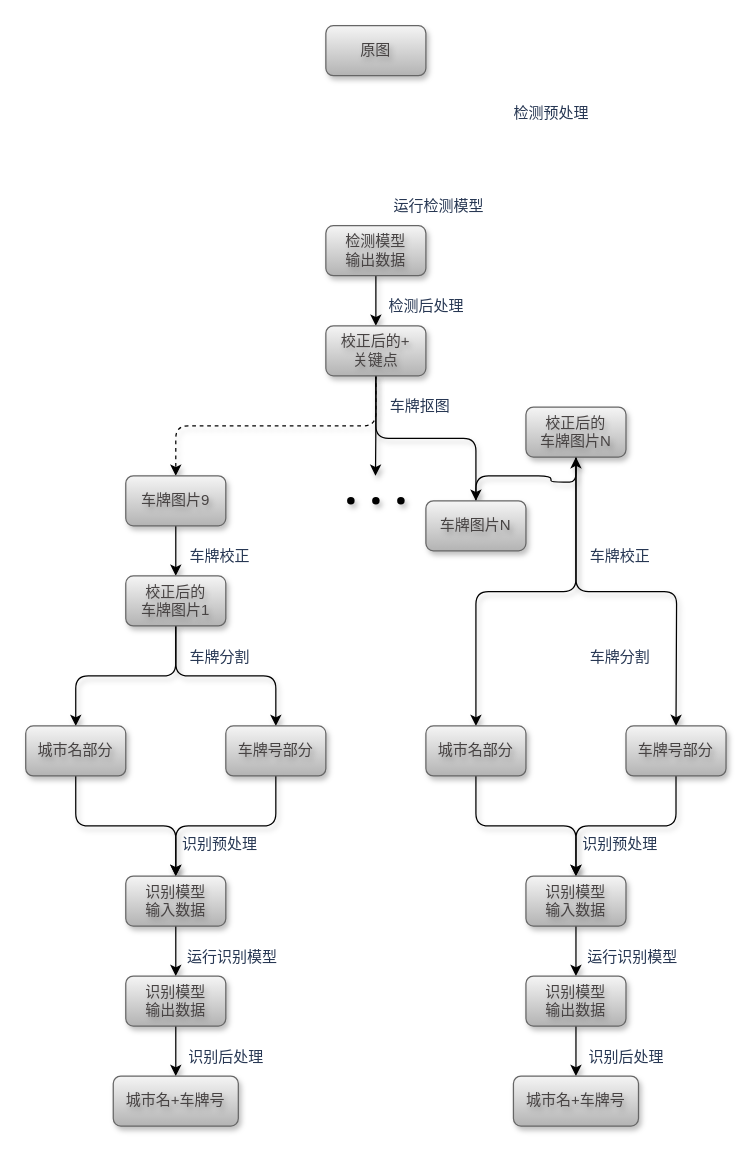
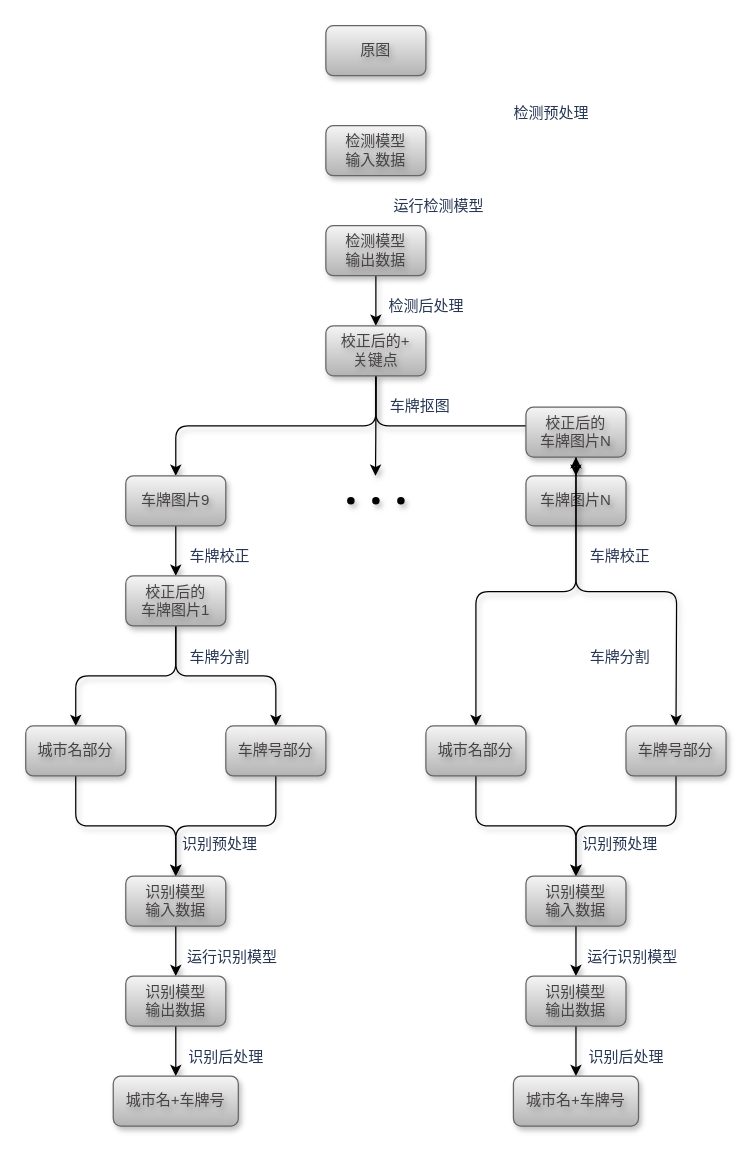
+ <mxCell id="3" value="检测模型&lt;div&gt;输入数据&lt;/div&gt;" style="rounded=1;whiteSpace=wrap;html=1;shadow=1;fillColor=#f5f5f5;gradientColor=#b3b3b3;strokeColor=#666666;labelBackgroundColor=none;textShadow=1;fontColor=#474343;" vertex="1" parent="1"><mxGeometry x="260" y="100" width="80" height="40" as="geometry" /></mxCell>
- <mxCell id="7" style="edgeStyle=orthogonalEdgeStyle;rounded=1;orthogonalLoop=1;jettySize=auto;html=1;exitX=0.5;exitY=1;exitDx=0;exitDy=0;entryX=0.5;entryY=0;entryDx=0;entryDy=0;shadow=1;dashed=1;" edge="1" parent="1" source="9" target="14"><mxGeometry relative="1" as="geometry" /></mxCell>
+ <mxCell id="7" style="edgeStyle=orthogonalEdgeStyle;rounded=1;orthogonalLoop=1;jettySize=auto;html=1;exitX=0.5;exitY=1;exitDx=0;exitDy=0;entryX=0.5;entryY=0;entryDx=0;entryDy=0;shadow=1;" edge="1" parent="1" source="9" target="14"><mxGeometry relative="1" as="geometry" /></mxCell>
- <mxCell id="16" value="车牌图片N" style="rounded=1;whiteSpace=wrap;html=1;shadow=1;fillColor=#f5f5f5;gradientColor=#b3b3b3;strokeColor=#666666;labelBackgroundColor=none;textShadow=1;fontColor=#474343;" vertex="1" parent="1"><mxGeometry x="340" y="400" width="80" height="40" as="geometry" /></mxCell>
+ <mxCell id="16" value="车牌图片N" style="rounded=1;whiteSpace=wrap;html=1;shadow=1;fillColor=#f5f5f5;gradientColor=#b3b3b3;strokeColor=#666666;labelBackgroundColor=none;textShadow=1;fontColor=#474343;" vertex="1" parent="1"><mxGeometry x="420" y="380" width="80" height="40" as="geometry" /></mxCell>
